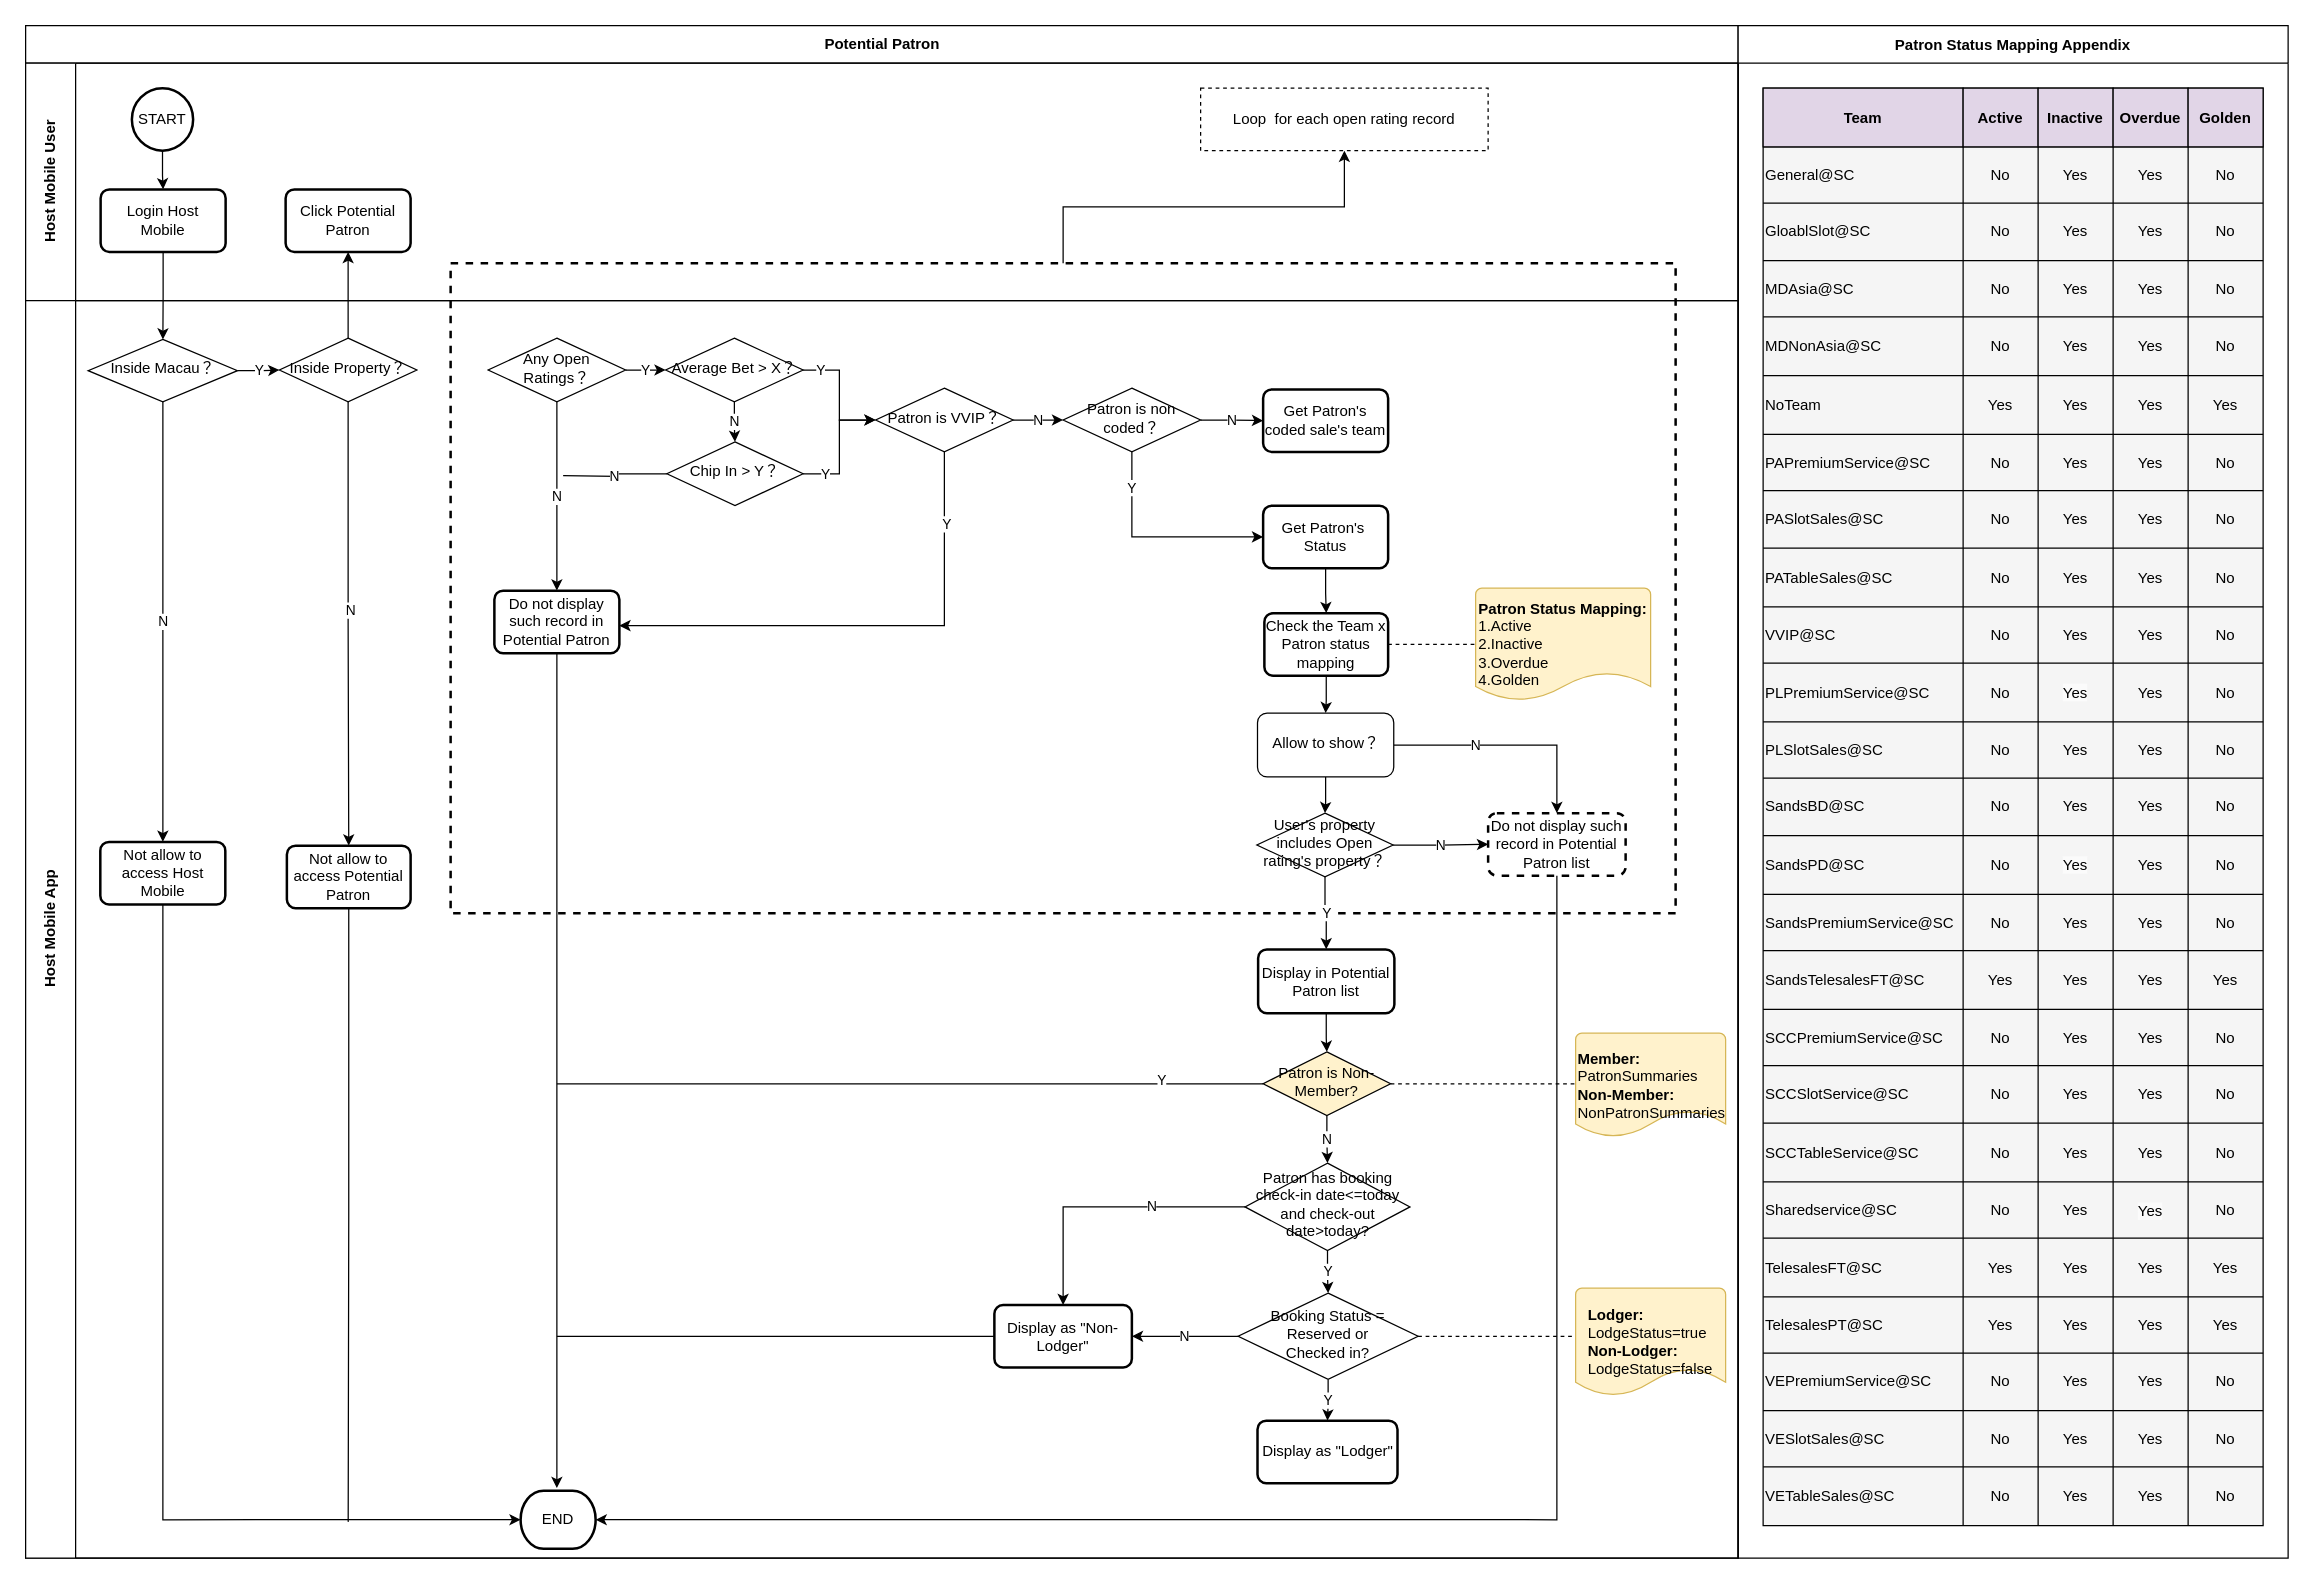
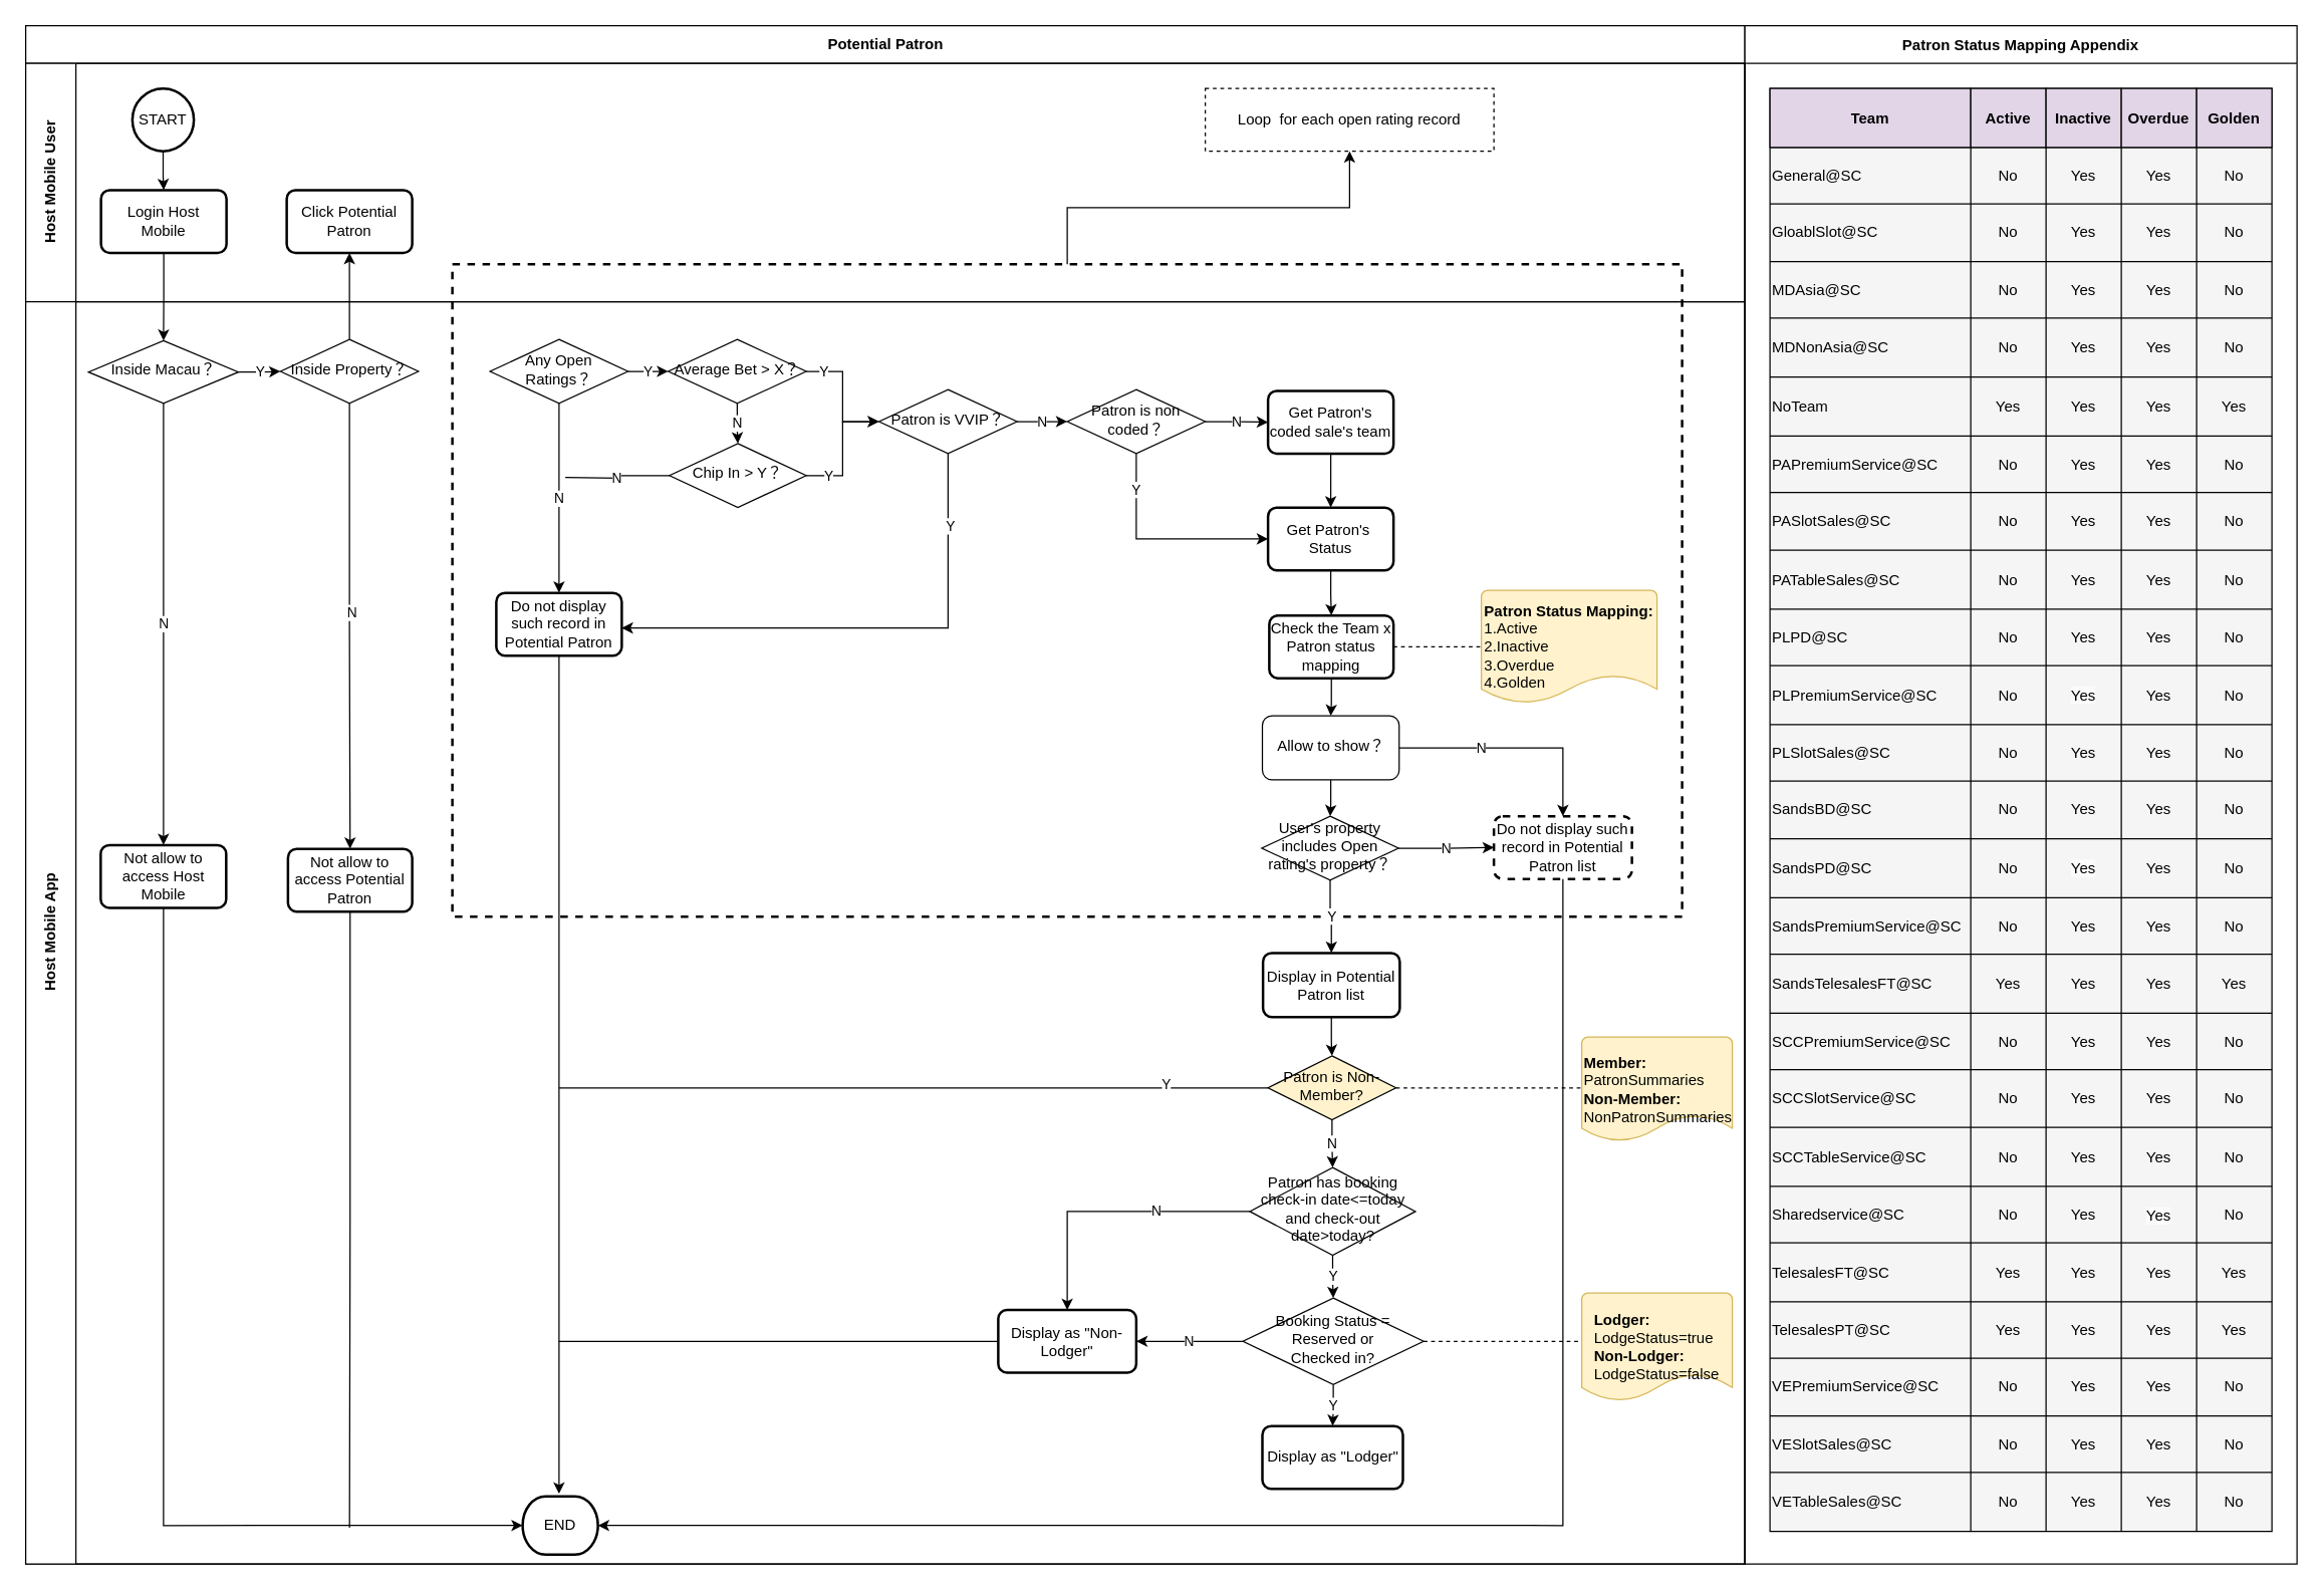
+ <mxCell id="44" value="" style="edgeStyle=orthogonalEdgeStyle;rounded=0;orthogonalLoop=1;jettySize=auto;html=1;" edge="1" parent="12" source="45" target="47"><mxGeometry relative="1" as="geometry" /></mxCell>
- <mxCell id="137" value="VVIP@SC" style="shape=partialRectangle;html=1;whiteSpace=wrap;connectable=0;strokeColor=inherit;overflow=hidden;fillColor=none;top=0;left=0;bottom=0;right=0;pointerEvents=1;align=left;" vertex="1" parent="136"><mxGeometry width="160" height="45" as="geometry"><mxRectangle width="160" height="45" as="alternateBounds" /></mxGeometry></mxCell>
+ <mxCell id="137" value="PLPD@SC" style="shape=partialRectangle;html=1;whiteSpace=wrap;connectable=0;strokeColor=inherit;overflow=hidden;fillColor=none;top=0;left=0;bottom=0;right=0;pointerEvents=1;align=left;" vertex="1" parent="136"><mxGeometry width="160" height="45" as="geometry"><mxRectangle width="160" height="45" as="alternateBounds" /></mxGeometry></mxCell>
